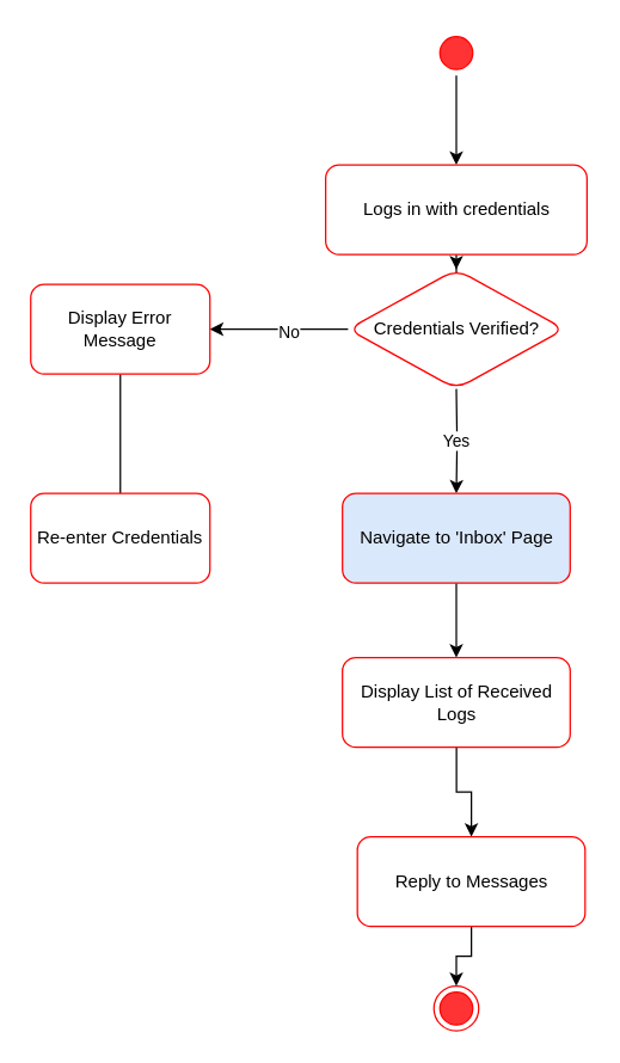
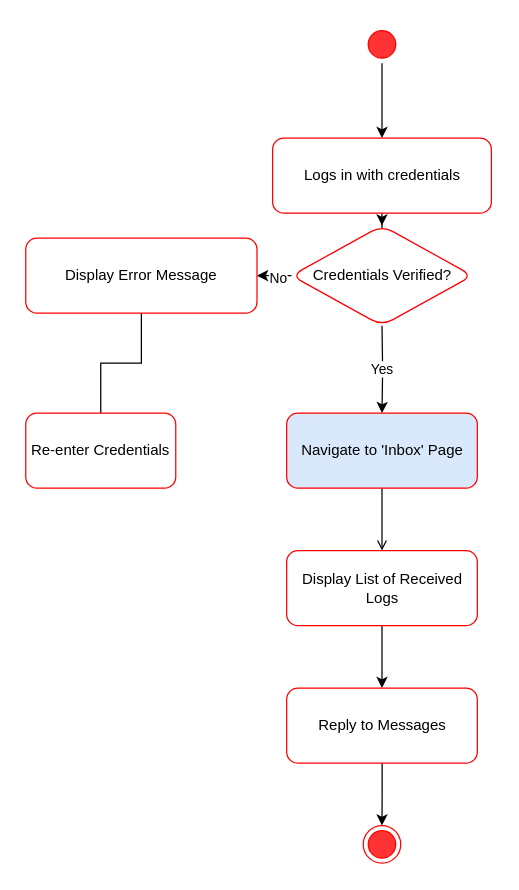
- <mxCell id="10" value="Display Error Message" style="whiteSpace=wrap;html=1;fillColor=#FFFFFF;strokeColor=#ff0000;rounded=1;" vertex="1" parent="1"><mxGeometry x="20" y="190" width="120" height="60" as="geometry" /></mxCell>
+ <mxCell id="10" value="Display Error Message" style="whiteSpace=wrap;html=1;fillColor=#FFFFFF;strokeColor=#ff0000;rounded=1;" vertex="1" parent="1"><mxGeometry x="20" y="190" width="185" height="60" as="geometry" /></mxCell>
- <mxCell id="13" value="" style="edgeStyle=orthogonalEdgeStyle;rounded=0;orthogonalLoop=1;jettySize=auto;html=1;" edge="1" parent="1" source="14" target="16"><mxGeometry relative="1" as="geometry" /></mxCell>
+ <mxCell id="13" value="" style="edgeStyle=orthogonalEdgeStyle;rounded=0;orthogonalLoop=1;jettySize=auto;html=1;endArrow=open;" edge="1" parent="1" source="14" target="16"><mxGeometry relative="1" as="geometry" /></mxCell>
- <mxCell id="18" value="Reply to Messages" style="rounded=1;whiteSpace=wrap;html=1;fillColor=#FFFFFF;strokeColor=#ff0000;" vertex="1" parent="1"><mxGeometry x="238.75" y="560" width="152.5" height="60" as="geometry" /></mxCell>
+ <mxCell id="18" value="Reply to Messages" style="rounded=1;whiteSpace=wrap;html=1;fillColor=#FFFFFF;strokeColor=#ff0000;" vertex="1" parent="1"><mxGeometry x="228.75" y="550" width="152.5" height="60" as="geometry" /></mxCell>
